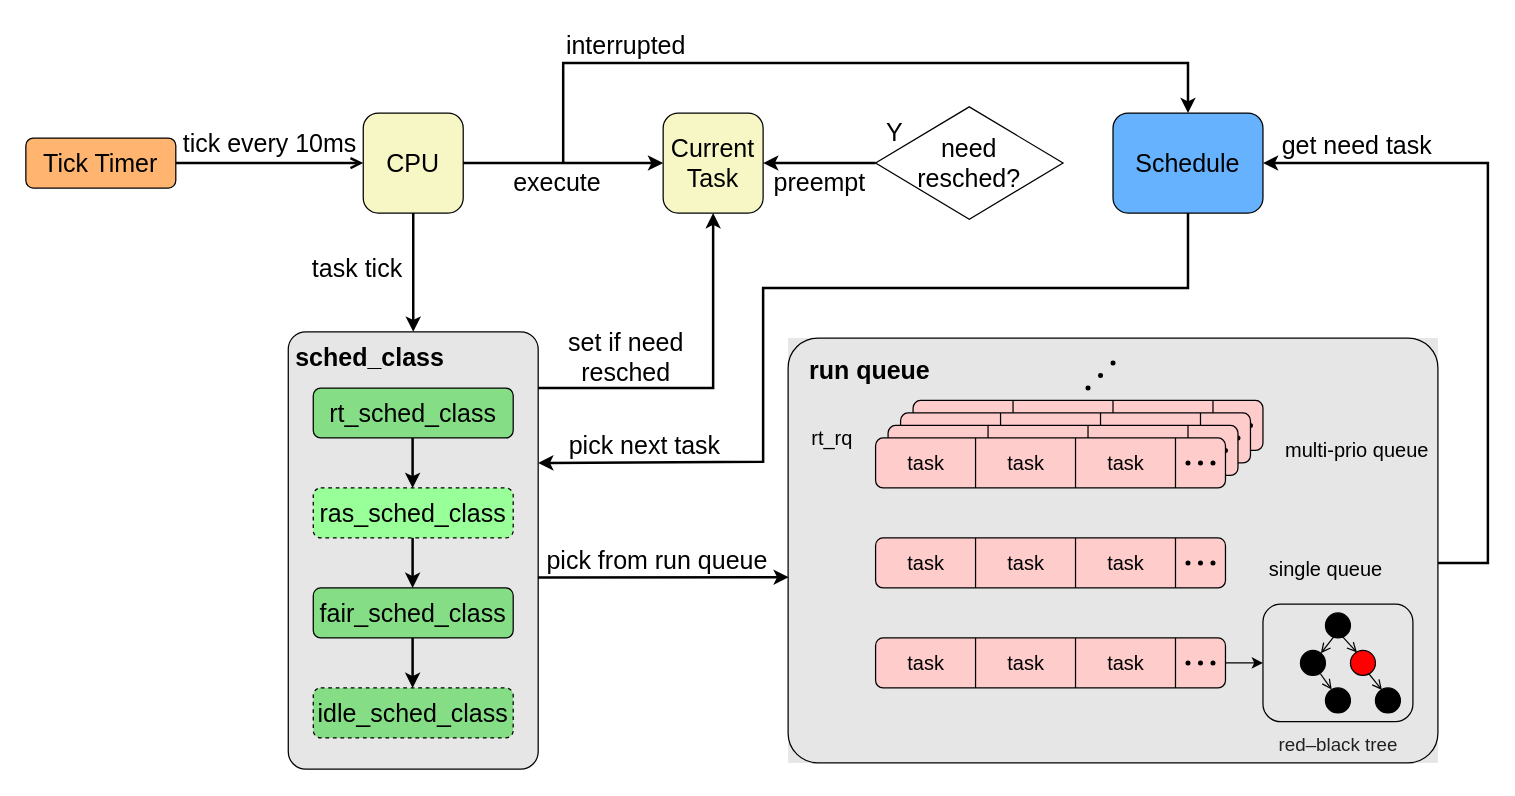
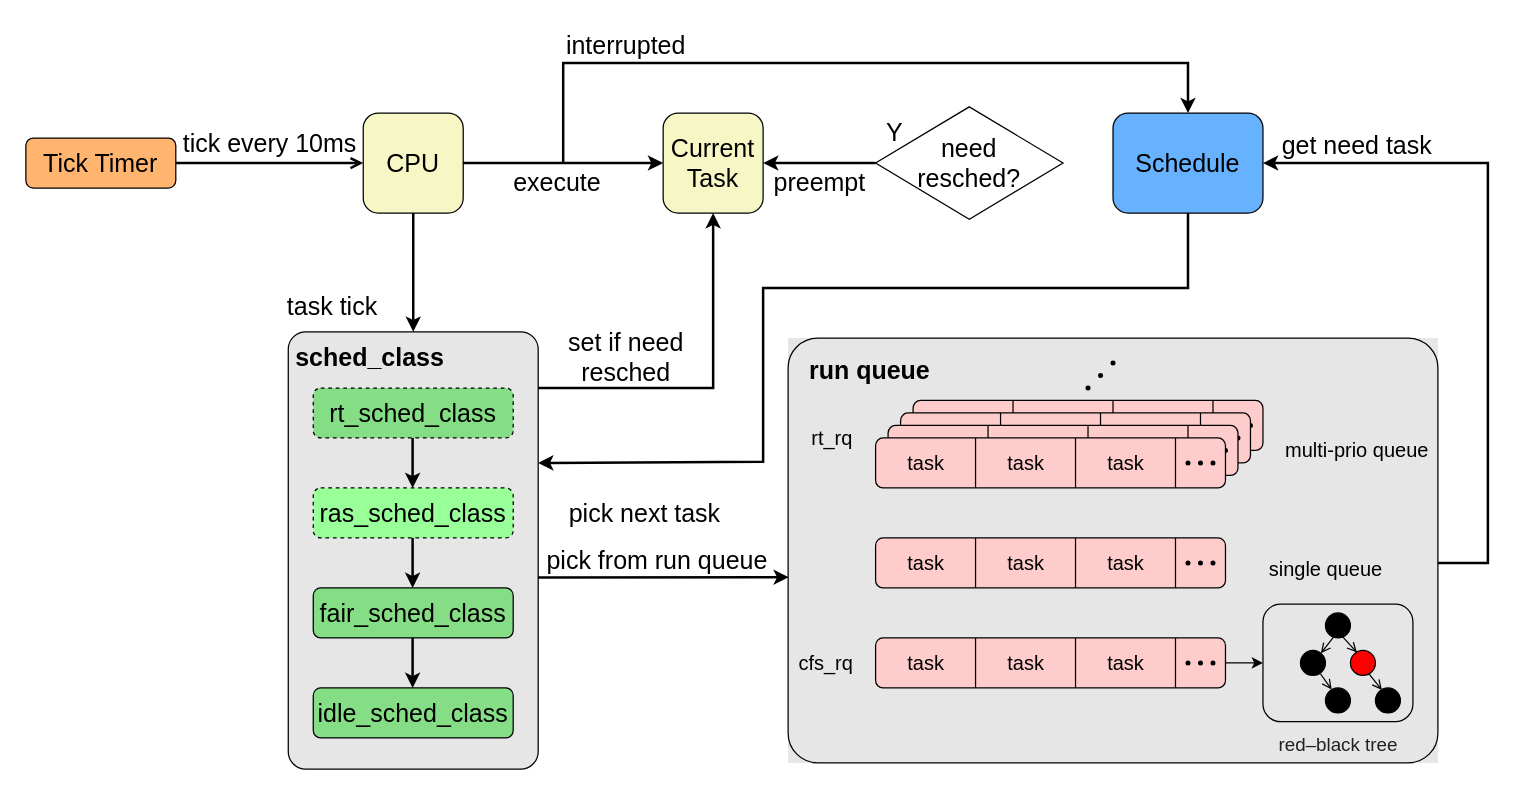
- <mxCell id="103" value="task tick" style="text;html=1;align=center;verticalAlign=middle;resizable=0;points=[];autosize=1;strokeColor=none;fillColor=none;fontSize=20;" vertex="1" parent="1"><mxGeometry x="240" y="199" width="90" height="30" as="geometry" /></mxCell>
+ <mxCell id="103" value="task tick" style="text;html=1;align=center;verticalAlign=middle;resizable=0;points=[];autosize=1;strokeColor=none;fillColor=none;fontSize=20;" vertex="1" parent="1"><mxGeometry x="220" y="229" width="90" height="30" as="geometry" /></mxCell>
- <mxCell id="120" value="rt_sched_class" style="rounded=1;whiteSpace=wrap;html=1;fontSize=20;fillColor=#85DE85;" vertex="1" parent="117"><mxGeometry width="160" height="40" as="geometry" /></mxCell>
+ <mxCell id="120" value="rt_sched_class" style="rounded=1;whiteSpace=wrap;html=1;fontSize=20;fillColor=#85DE85;dashed=1;" vertex="1" parent="117"><mxGeometry width="160" height="40" as="geometry" /></mxCell>
- <mxCell id="10" value="pick next task" style="text;html=1;align=center;verticalAlign=middle;resizable=0;points=[];autosize=1;strokeColor=none;fillColor=none;fontSize=20;" vertex="1" parent="1"><mxGeometry x="445" y="340" width="140" height="30" as="geometry" /></mxCell>
+ <mxCell id="10" value="pick next task" style="text;html=1;align=center;verticalAlign=middle;resizable=0;points=[];autosize=1;strokeColor=none;fillColor=none;fontSize=20;" vertex="1" parent="1"><mxGeometry x="445" y="395" width="140" height="30" as="geometry" /></mxCell>
+ <mxCell id="98" value="cfs_rq" style="text;html=1;align=center;verticalAlign=middle;resizable=0;points=[];autosize=1;strokeColor=none;fillColor=none;fontSize=16;" vertex="1" parent="11"><mxGeometry y="250" width="60" height="20" as="geometry" /></mxCell>
- <mxCell id="121" value="idle_sched_class" style="rounded=1;whiteSpace=wrap;html=1;fontSize=20;fillColor=#85DE85;dashed=1;" vertex="1" parent="117"><mxGeometry y="240" width="160" height="40" as="geometry" /></mxCell>
+ <mxCell id="121" value="idle_sched_class" style="rounded=1;whiteSpace=wrap;html=1;fontSize=20;fillColor=#85DE85;" vertex="1" parent="117"><mxGeometry y="240" width="160" height="40" as="geometry" /></mxCell>
